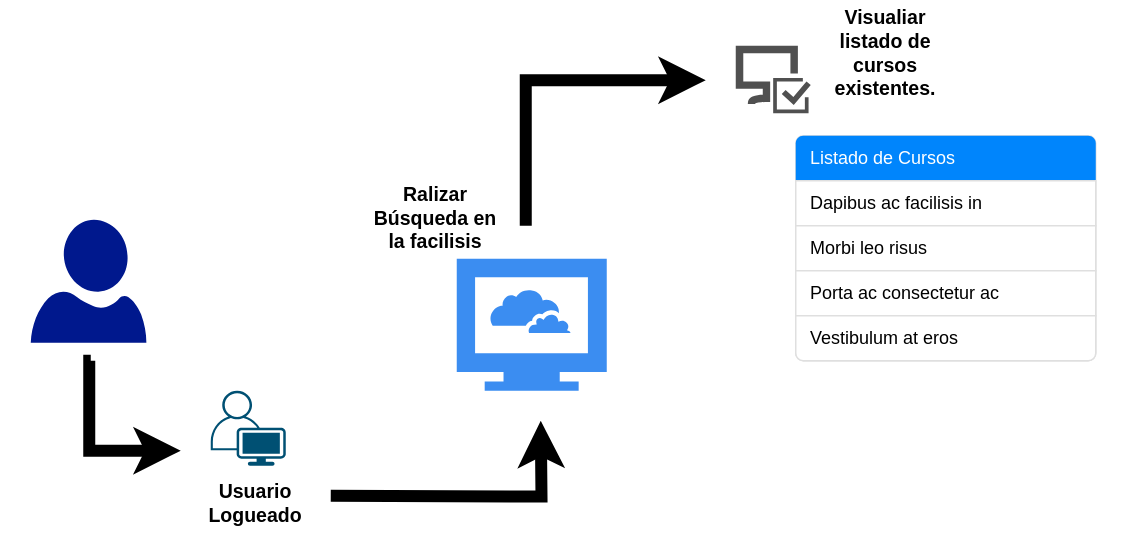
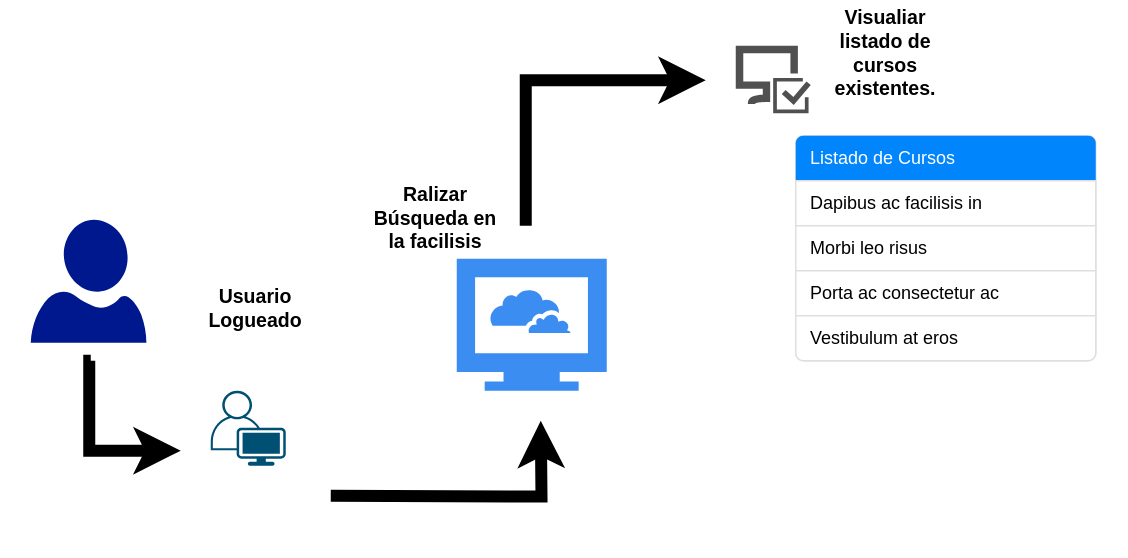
- <mxCell id="15" value="&lt;font style=&quot;font-size: 13px;&quot;&gt;&lt;b&gt;Usuario Logueado&lt;/b&gt;&lt;/font&gt;" style="text;html=1;strokeColor=none;fillColor=none;align=center;verticalAlign=middle;whiteSpace=wrap;rounded=0;" vertex="1" parent="1"><mxGeometry x="140" y="320" width="60" height="30" as="geometry" /></mxCell>
+ <mxCell id="15" value="&lt;font style=&quot;font-size: 13px;&quot;&gt;&lt;b&gt;Usuario Logueado&lt;/b&gt;&lt;/font&gt;" style="text;html=1;strokeColor=none;fillColor=none;align=center;verticalAlign=middle;whiteSpace=wrap;rounded=0;" vertex="1" parent="1"><mxGeometry x="140" y="190" width="60" height="30" as="geometry" /></mxCell>
